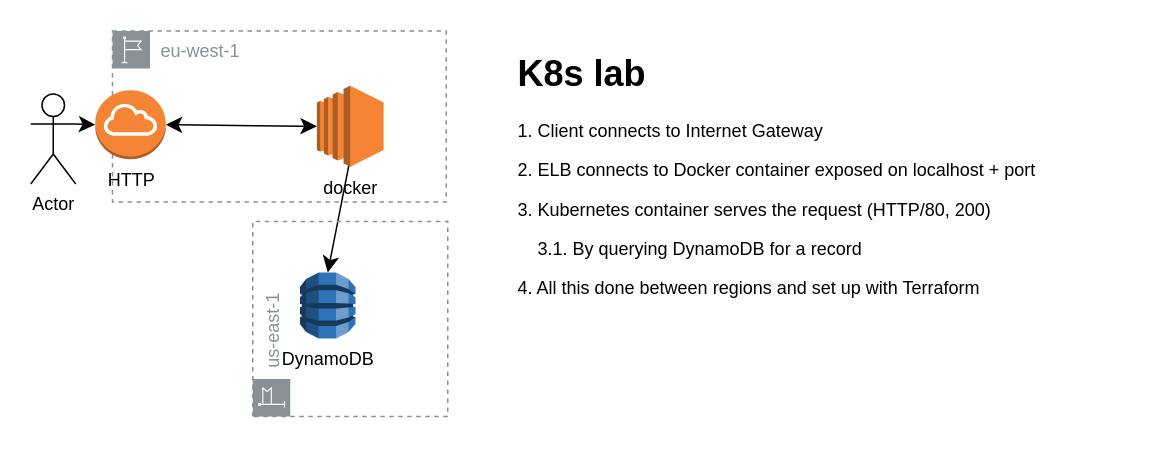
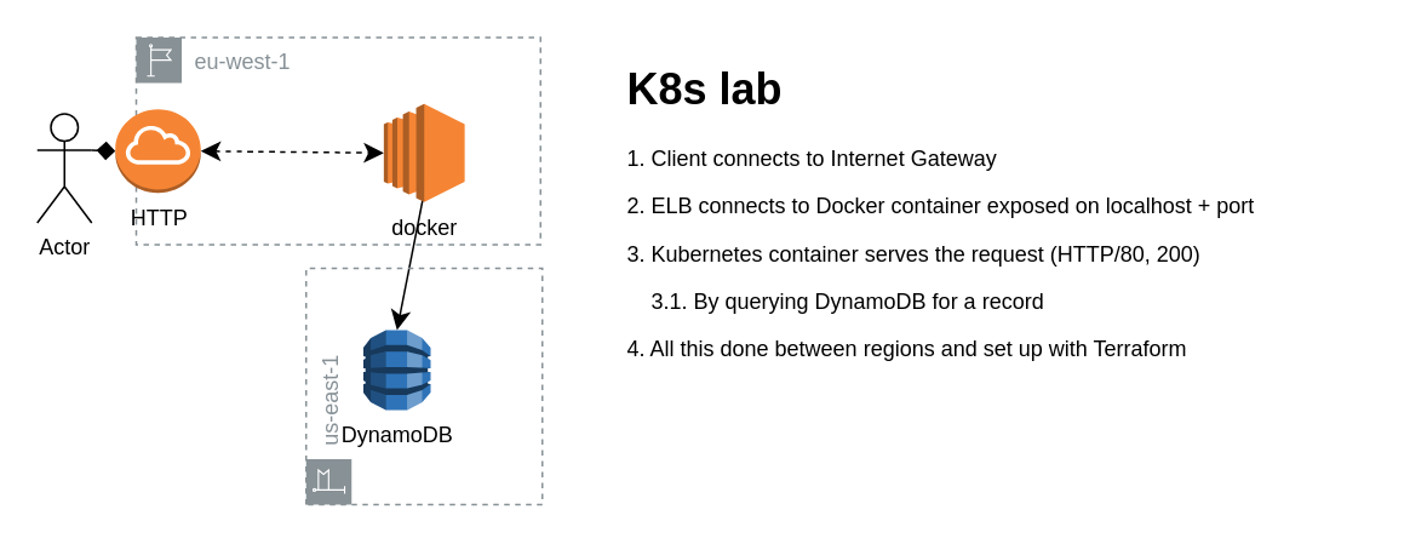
- <mxCell id="5" value="" style="endArrow=classic;html=1;rounded=0;fontSize=12;startSize=8;endSize=8;curved=1;exitX=1;exitY=0.333;exitDx=0;exitDy=0;exitPerimeter=0;entryX=0;entryY=0.5;entryDx=0;entryDy=0;entryPerimeter=0;" parent="1" source="4" target="11" edge="1"><mxGeometry width="50" height="50" relative="1" as="geometry"><mxPoint x="38" y="214" as="sourcePoint" /><mxPoint x="103" y="81.5" as="targetPoint" /></mxGeometry></mxCell>
+ <mxCell id="5" value="" style="endArrow=diamond;html=1;rounded=0;fontSize=12;startSize=8;endSize=8;curved=1;exitX=1;exitY=0.333;exitDx=0;exitDy=0;exitPerimeter=0;entryX=0;entryY=0.5;entryDx=0;entryDy=0;entryPerimeter=0;" parent="1" source="4" target="11" edge="1"><mxGeometry width="50" height="50" relative="1" as="geometry"><mxPoint x="38" y="214" as="sourcePoint" /><mxPoint x="103" y="81.5" as="targetPoint" /></mxGeometry></mxCell>
- <mxCell id="6" value="" style="endArrow=classic;startArrow=classic;html=1;rounded=0;fontSize=12;startSize=8;endSize=8;curved=1;entryX=0;entryY=0.5;entryDx=0;entryDy=0;entryPerimeter=0;exitX=1;exitY=0.5;exitDx=0;exitDy=0;exitPerimeter=0;" parent="1" edge="1" target="10" source="11"><mxGeometry width="50" height="50" relative="1" as="geometry"><mxPoint x="140" y="72" as="sourcePoint" /><mxPoint x="211" y="71.5" as="targetPoint" /></mxGeometry></mxCell>
+ <mxCell id="6" value="" style="endArrow=classic;startArrow=classic;html=1;rounded=0;fontSize=12;startSize=8;endSize=8;curved=1;entryX=0;entryY=0.5;entryDx=0;entryDy=0;entryPerimeter=0;exitX=1;exitY=0.5;exitDx=0;exitDy=0;exitPerimeter=0;dashed=1;" parent="1" edge="1" target="10" source="11"><mxGeometry width="50" height="50" relative="1" as="geometry"><mxPoint x="140" y="72" as="sourcePoint" /><mxPoint x="211" y="71.5" as="targetPoint" /></mxGeometry></mxCell>
